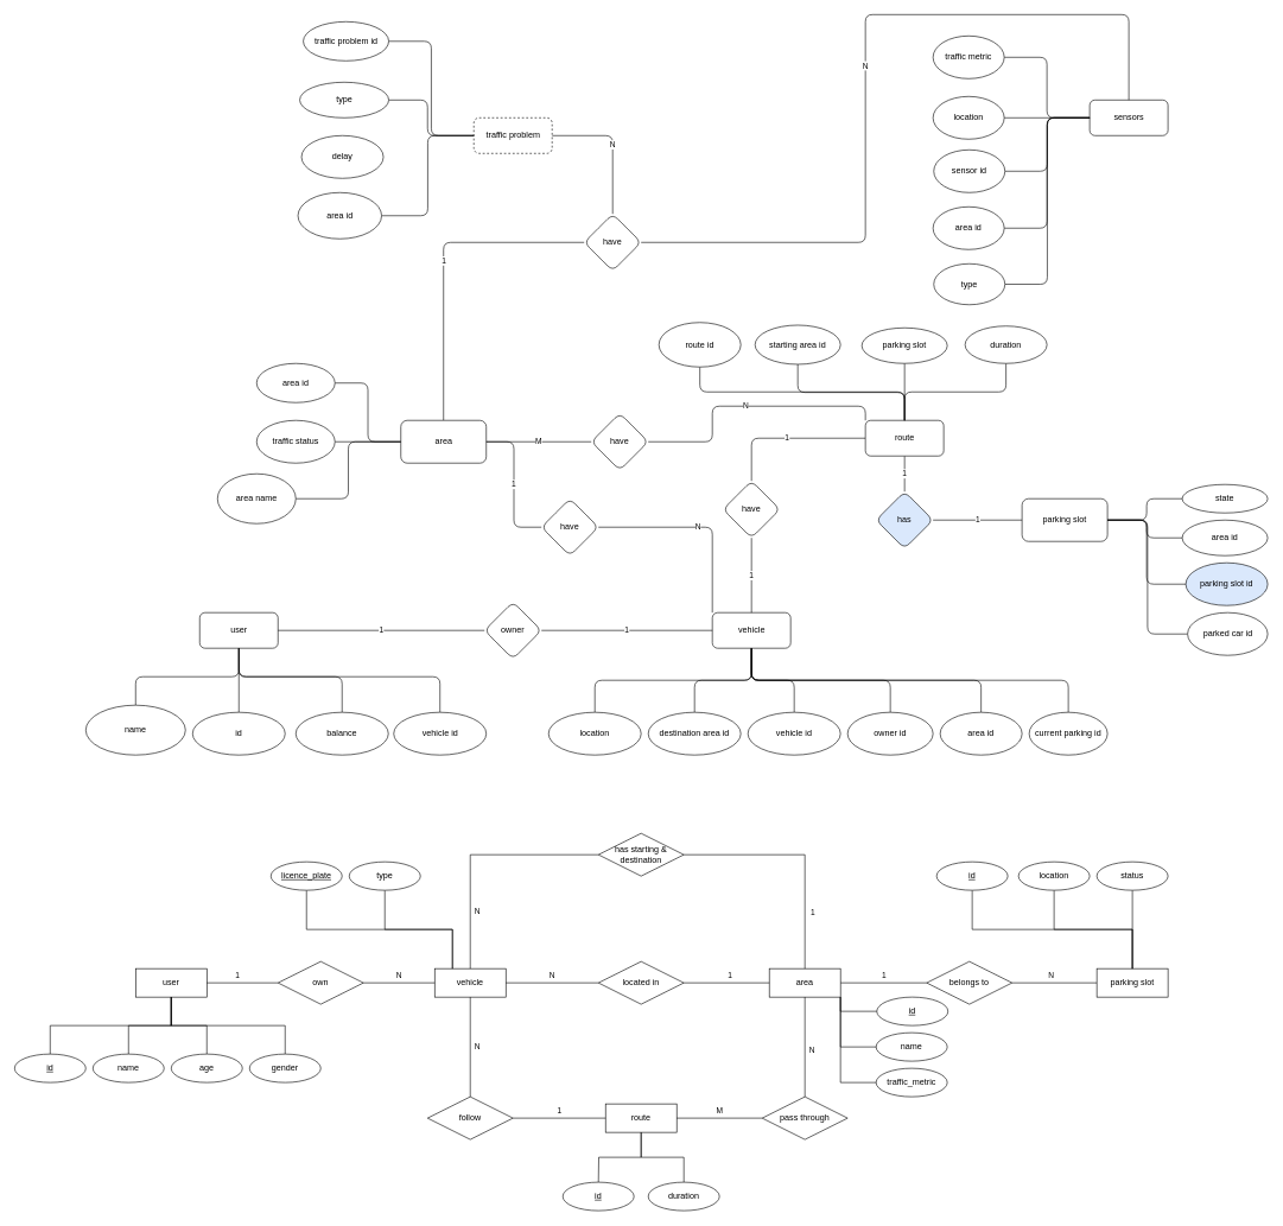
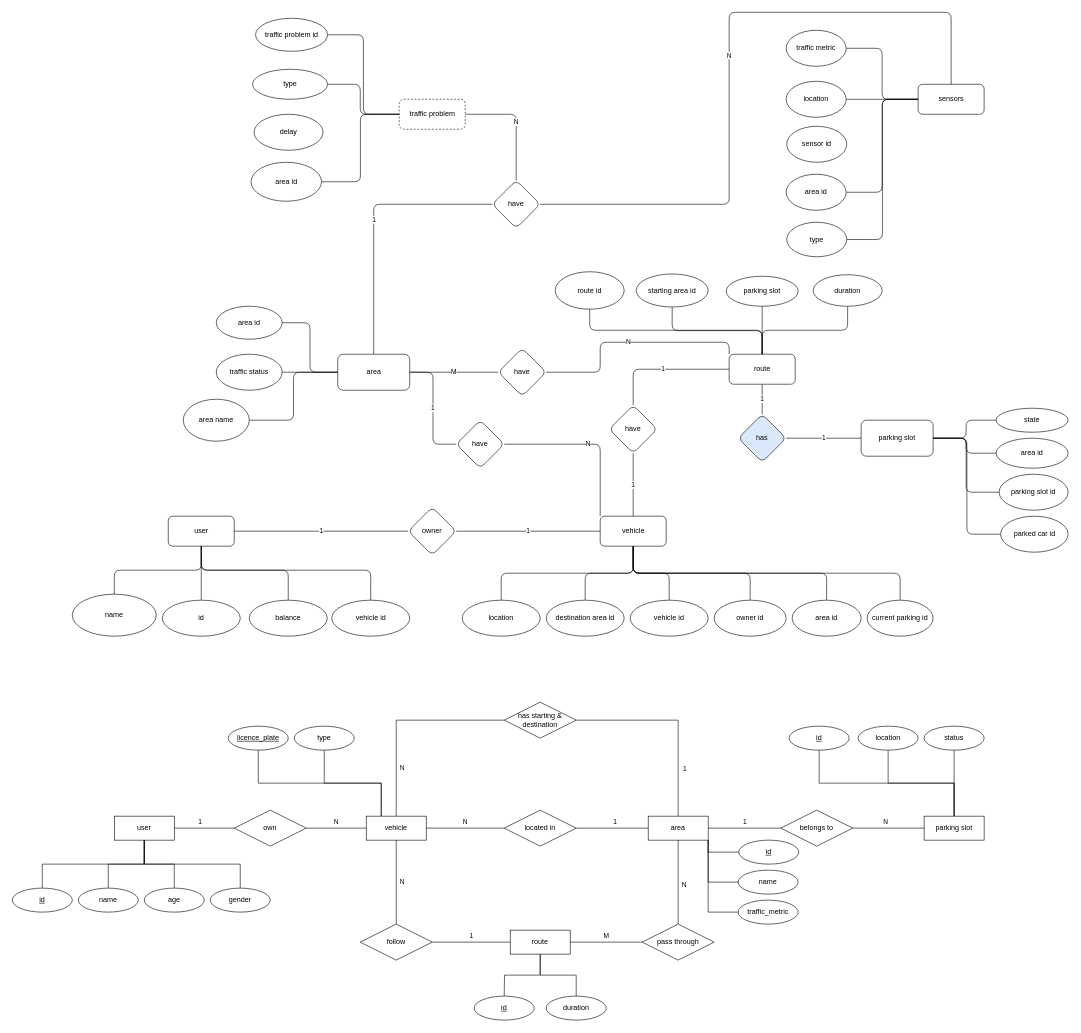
- <mxCell id="52" style="edgeStyle=orthogonalEdgeStyle;curved=0;rounded=1;sketch=0;orthogonalLoop=1;jettySize=auto;html=1;exitX=1;exitY=0.5;exitDx=0;exitDy=0;entryX=0;entryY=0.5;entryDx=0;entryDy=0;endArrow=none;endFill=0;" parent="1" source="53" target="11" edge="1"><mxGeometry relative="1" as="geometry" /></mxCell>
- <mxCell id="49" value="parking slot id" style="ellipse;whiteSpace=wrap;html=1;sketch=0;rounded=1;fillColor=#dae8fc;" parent="1" vertex="1"><mxGeometry x="1665" y="790" width="115" height="60" as="geometry" /></mxCell>
+ <mxCell id="49" value="parking slot id" style="ellipse;whiteSpace=wrap;html=1;sketch=0;rounded=1;" parent="1" vertex="1"><mxGeometry x="1665" y="790" width="115" height="60" as="geometry" /></mxCell>
